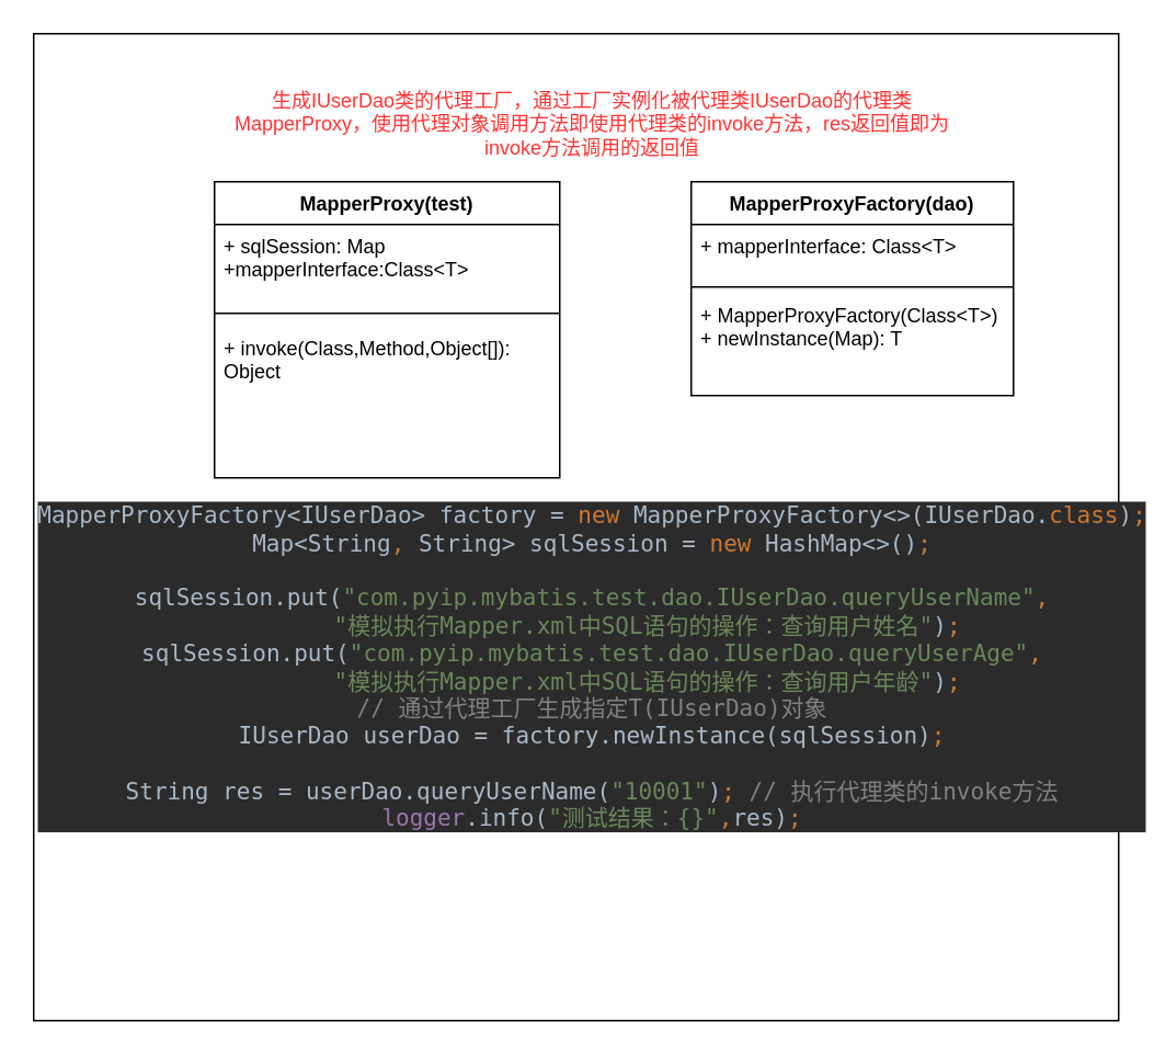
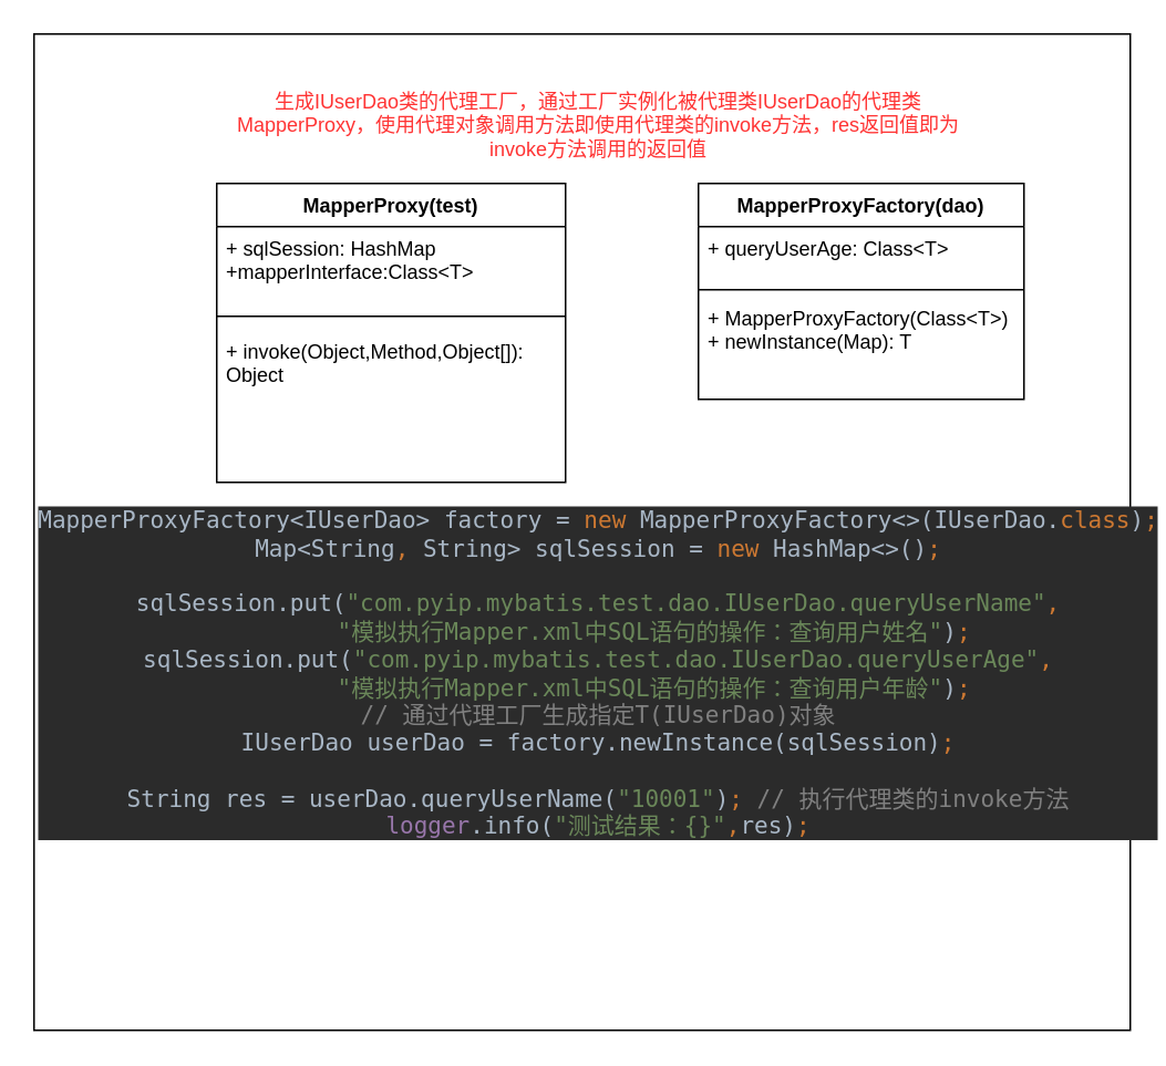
- <mxCell id="8" value="+ mapperInterface: Class&amp;lt;T&amp;gt;" style="text;strokeColor=none;fillColor=none;align=left;verticalAlign=top;spacingLeft=4;spacingRight=4;overflow=hidden;rotatable=0;points=[[0,0.5],[1,0.5]];portConstraint=eastwest;whiteSpace=wrap;html=1;" vertex="1" parent="7"><mxGeometry y="26" width="196" height="34" as="geometry" /></mxCell>
+ <mxCell id="8" value="+ queryUserAge: Class&amp;lt;T&amp;gt;" style="text;strokeColor=none;fillColor=none;align=left;verticalAlign=top;spacingLeft=4;spacingRight=4;overflow=hidden;rotatable=0;points=[[0,0.5],[1,0.5]];portConstraint=eastwest;whiteSpace=wrap;html=1;" vertex="1" parent="7"><mxGeometry y="26" width="196" height="34" as="geometry" /></mxCell>
- <mxCell id="4" value="+ sqlSession: Map&lt;div&gt;+mapperInterface:Class&amp;lt;T&amp;gt;&lt;/div&gt;" style="text;strokeColor=none;fillColor=none;align=left;verticalAlign=top;spacingLeft=4;spacingRight=4;overflow=hidden;rotatable=0;points=[[0,0.5],[1,0.5]];portConstraint=eastwest;whiteSpace=wrap;html=1;" vertex="1" parent="3"><mxGeometry y="26" width="210" height="46" as="geometry" /></mxCell>
+ <mxCell id="4" value="+ sqlSession: HashMap&lt;div&gt;+mapperInterface:Class&amp;lt;T&amp;gt;&lt;/div&gt;" style="text;strokeColor=none;fillColor=none;align=left;verticalAlign=top;spacingLeft=4;spacingRight=4;overflow=hidden;rotatable=0;points=[[0,0.5],[1,0.5]];portConstraint=eastwest;whiteSpace=wrap;html=1;" vertex="1" parent="3"><mxGeometry y="26" width="210" height="46" as="geometry" /></mxCell>
- <mxCell id="6" value="+ invoke(Class,Method,Object[]): Object" style="text;strokeColor=none;fillColor=none;align=left;verticalAlign=top;spacingLeft=4;spacingRight=4;overflow=hidden;rotatable=0;points=[[0,0.5],[1,0.5]];portConstraint=eastwest;whiteSpace=wrap;html=1;" vertex="1" parent="3"><mxGeometry y="88" width="210" height="92" as="geometry" /></mxCell>
+ <mxCell id="6" value="+ invoke(Object,Method,Object[]): Object" style="text;strokeColor=none;fillColor=none;align=left;verticalAlign=top;spacingLeft=4;spacingRight=4;overflow=hidden;rotatable=0;points=[[0,0.5],[1,0.5]];portConstraint=eastwest;whiteSpace=wrap;html=1;" vertex="1" parent="3"><mxGeometry y="88" width="210" height="92" as="geometry" /></mxCell>
